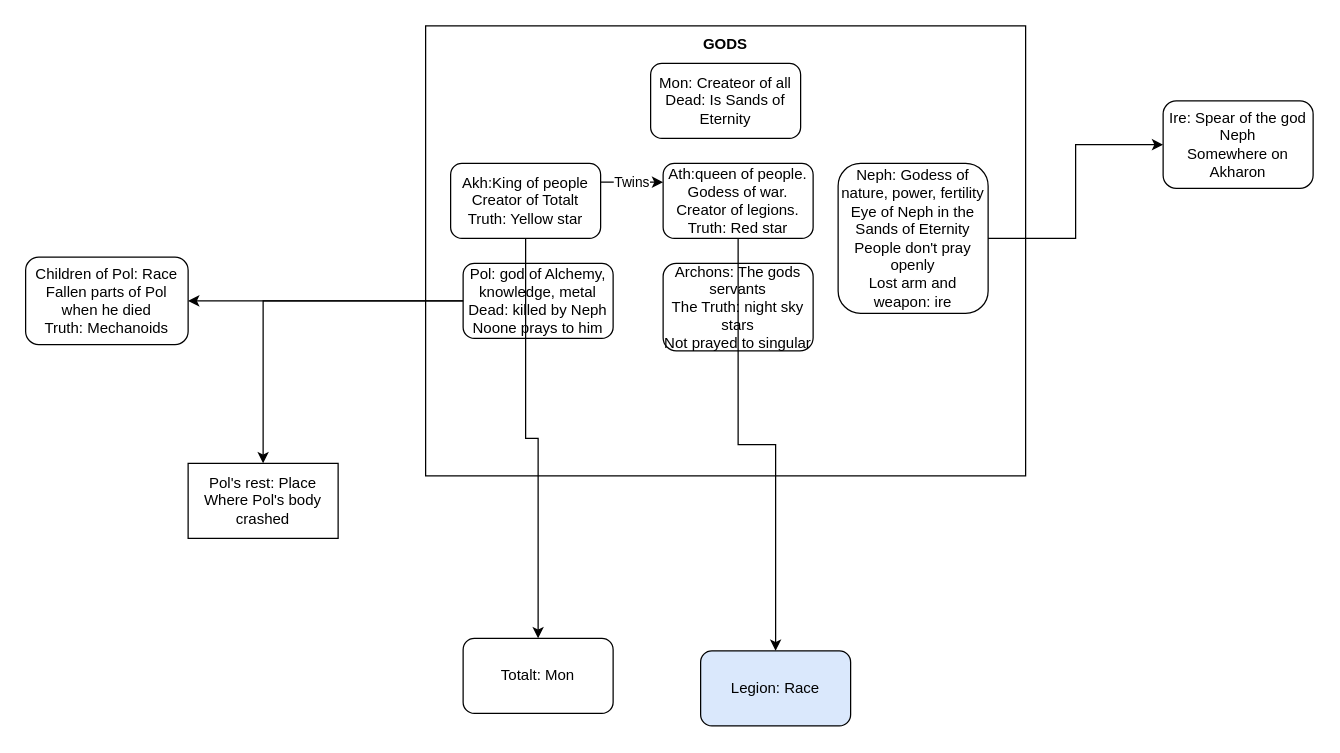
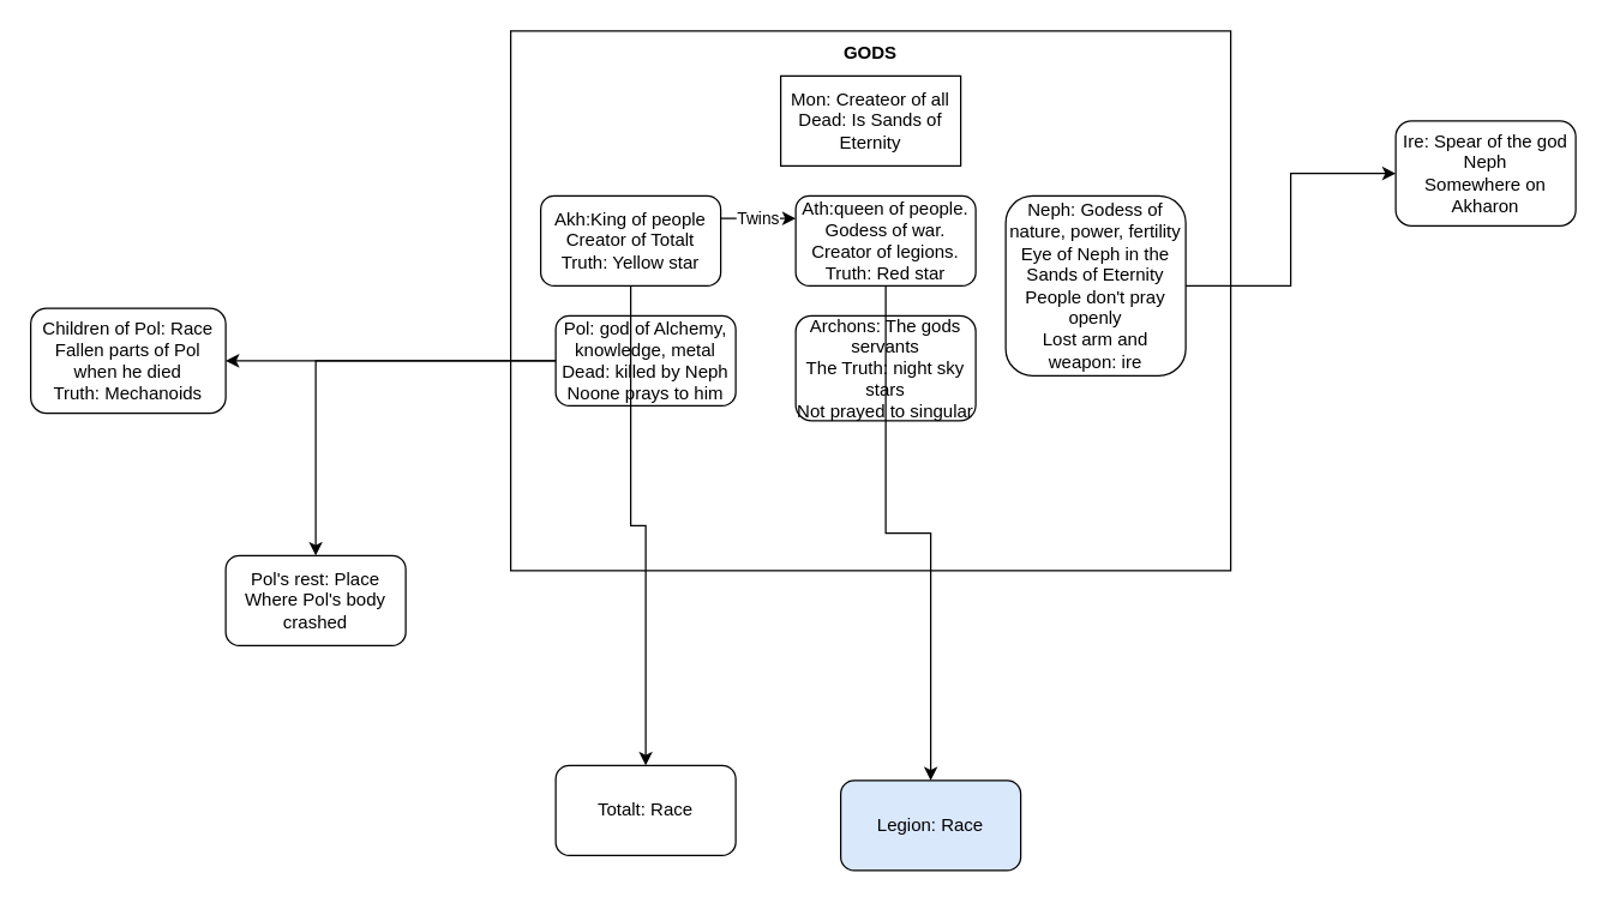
- <mxCell id="10" value="Mon: Createor of all&lt;br&gt;Dead: Is Sands of Eternity" style="rounded=1;whiteSpace=wrap;html=1;" vertex="1" parent="8"><mxGeometry x="180" y="30" width="120" height="60" as="geometry" /></mxCell>
+ <mxCell id="10" value="Mon: Createor of all&lt;br&gt;Dead: Is Sands of Eternity" style="whiteSpace=wrap;html=1;rounded=0;" vertex="1" parent="8"><mxGeometry x="180" y="30" width="120" height="60" as="geometry" /></mxCell>
- <mxCell id="3" value="Pol's rest: Place&lt;br&gt;Where Pol's body crashed" style="whiteSpace=wrap;html=1;rounded=0;" vertex="1" parent="1"><mxGeometry x="150" y="370" width="120" height="60" as="geometry" /></mxCell>
+ <mxCell id="3" value="Pol's rest: Place&lt;br&gt;Where Pol's body crashed" style="rounded=1;whiteSpace=wrap;html=1;" vertex="1" parent="1"><mxGeometry x="150" y="370" width="120" height="60" as="geometry" /></mxCell>
- <mxCell id="5" value="Totalt: Mon" style="rounded=1;whiteSpace=wrap;html=1;" vertex="1" parent="1"><mxGeometry y="510" width="120" height="60" as="geometry" x="370" /></mxCell>
+ <mxCell id="5" value="Totalt: Race" style="rounded=1;whiteSpace=wrap;html=1;" vertex="1" parent="1"><mxGeometry y="510" width="120" height="60" as="geometry" x="370" /></mxCell>
